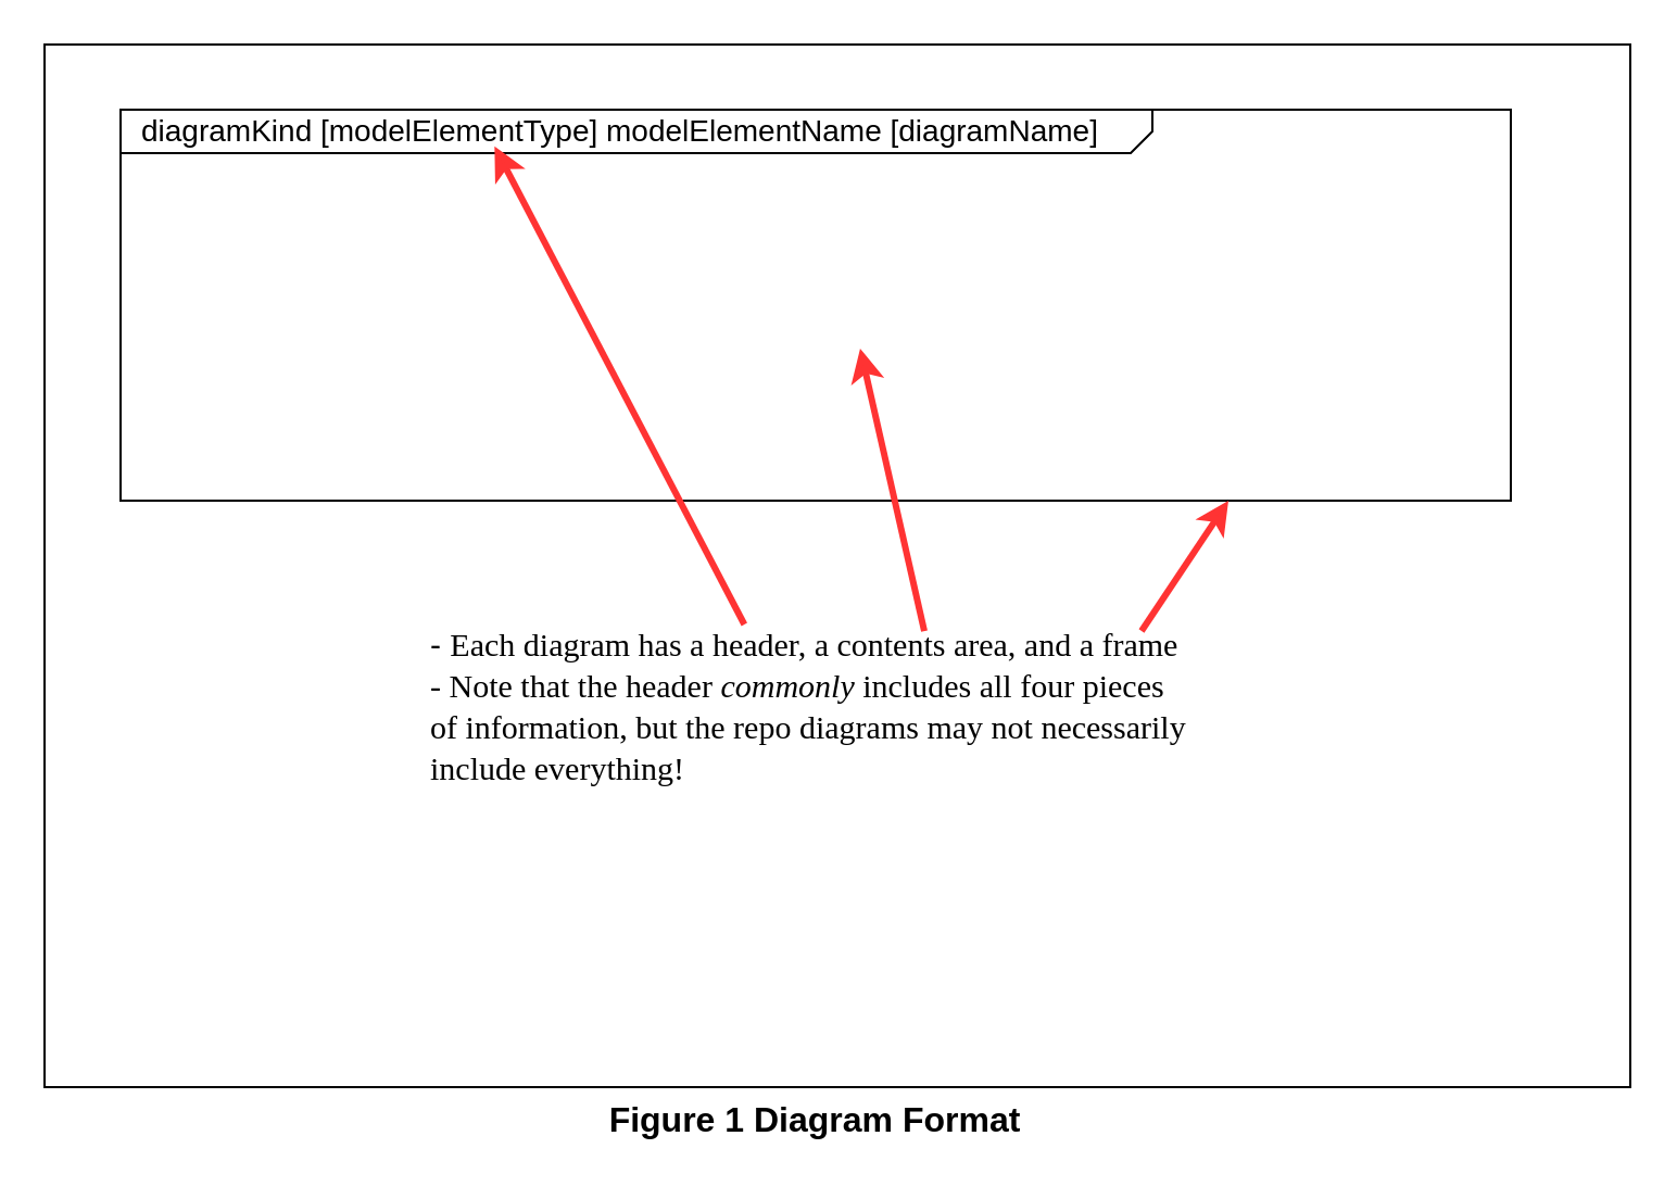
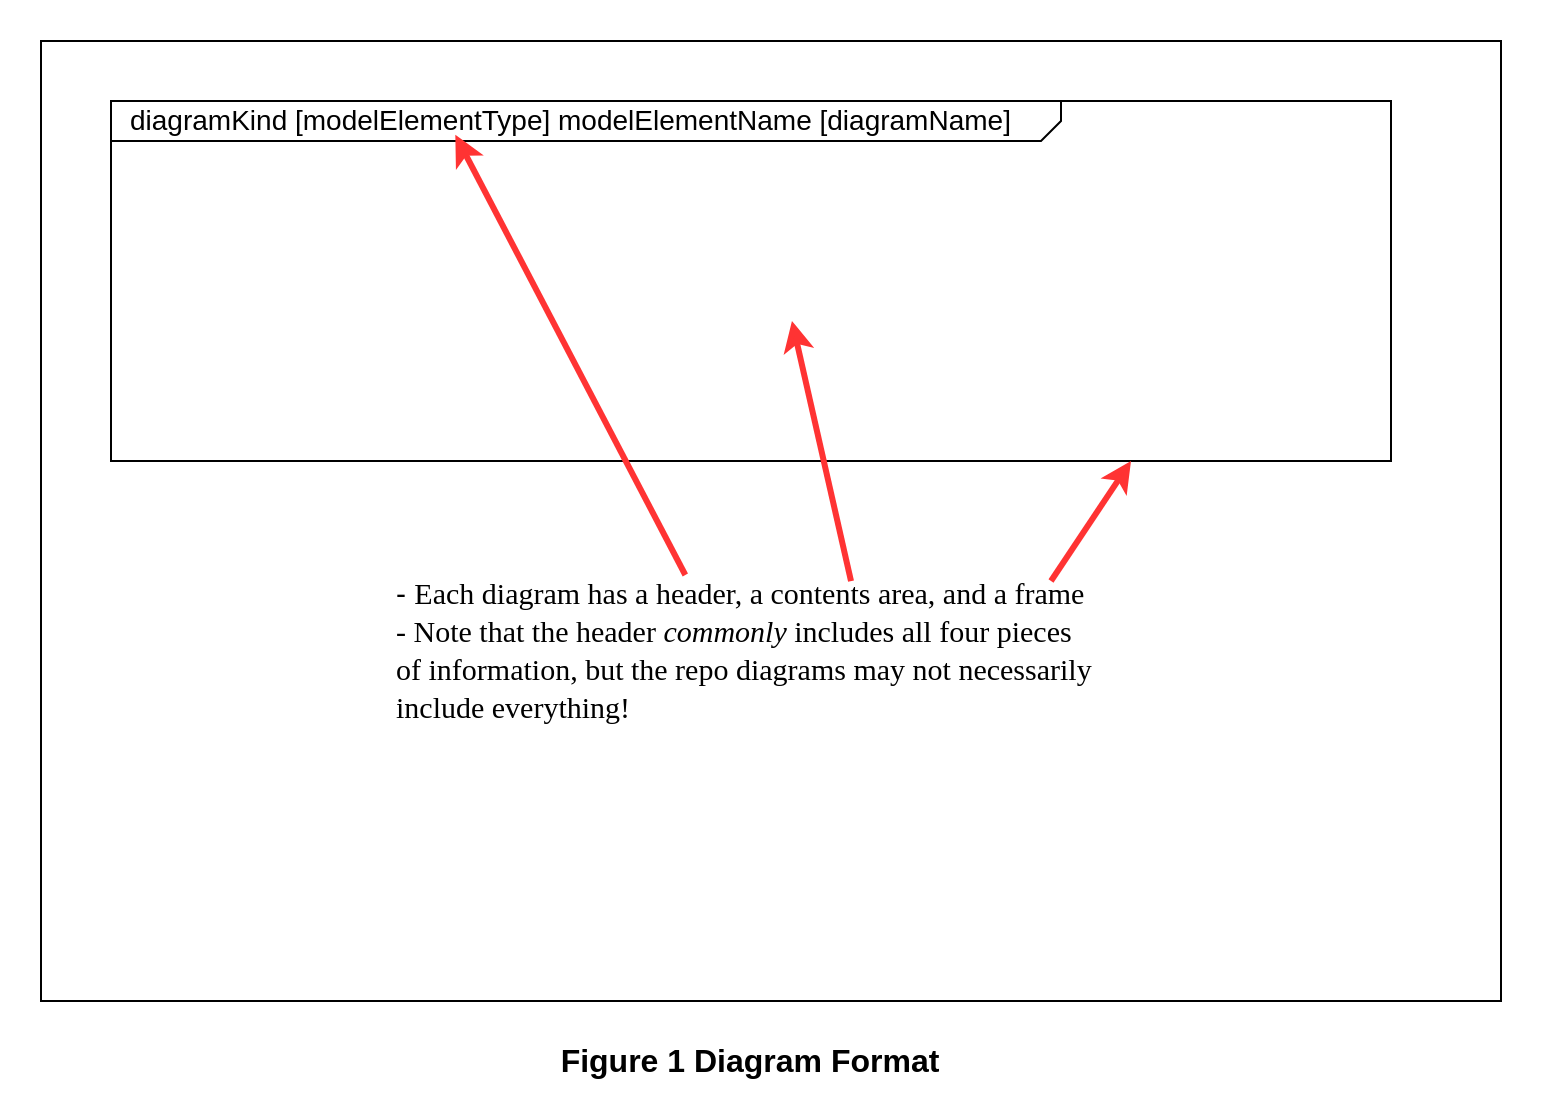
- <mxCell id="3" value="&lt;font style=&quot;font-size: 16px;&quot;&gt;Figure 1 Diagram Format&lt;/font&gt;" style="text;html=1;strokeColor=none;fillColor=none;align=center;verticalAlign=middle;whiteSpace=wrap;rounded=0;fontStyle=1;fontSize=16;" parent="1" vertex="1"><mxGeometry x="255" y="500" width="240" height="30" as="geometry" /></mxCell>
+ <mxCell id="3" value="&lt;font style=&quot;font-size: 16px;&quot;&gt;Figure 1 Diagram Format&lt;/font&gt;" style="text;html=1;strokeColor=none;fillColor=none;align=center;verticalAlign=middle;whiteSpace=wrap;rounded=0;fontStyle=1;fontSize=16;" parent="1" vertex="1"><mxGeometry x="255" y="515" width="240" height="30" as="geometry" /></mxCell>
